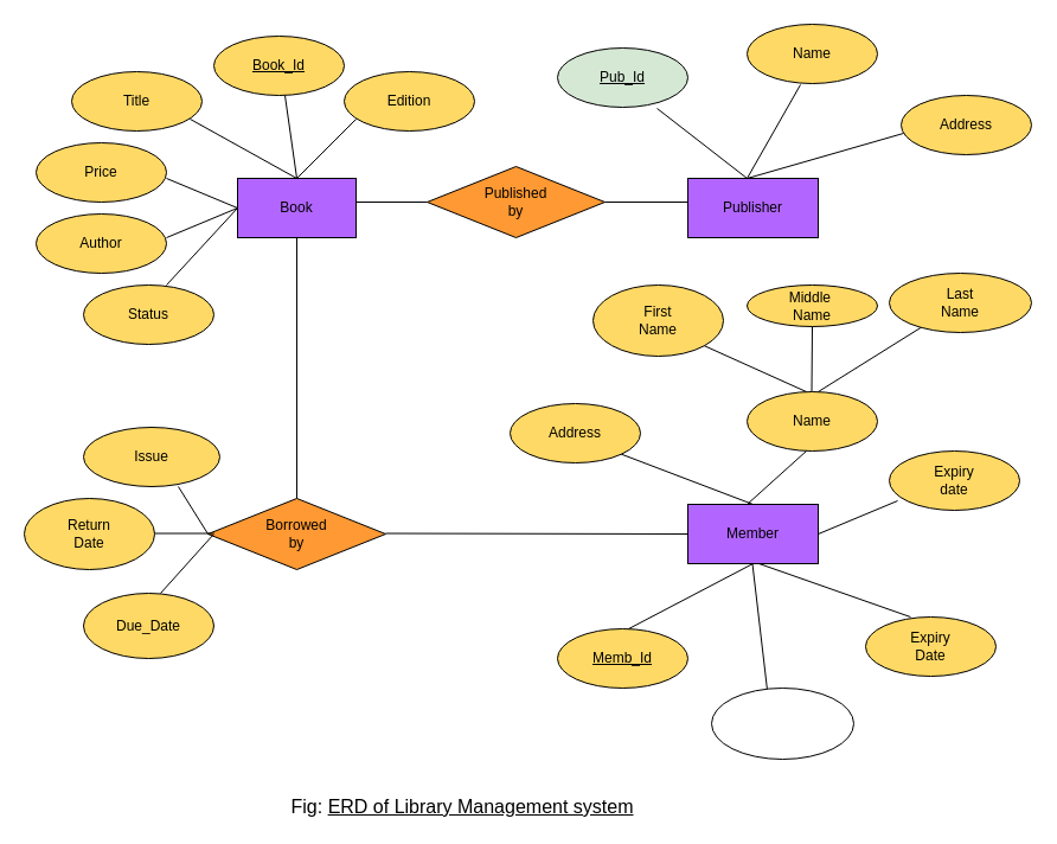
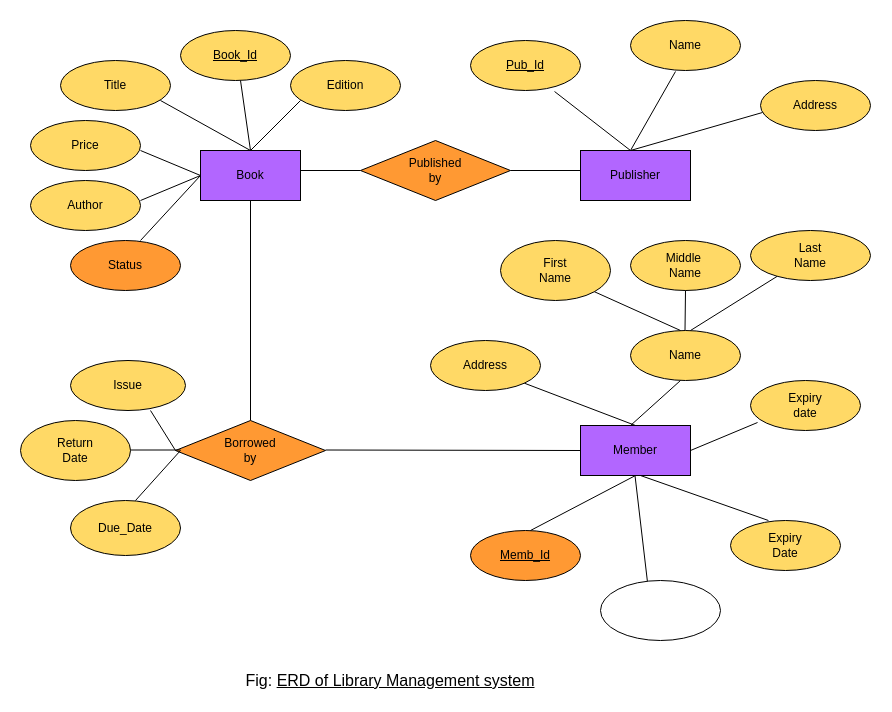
- <mxCell id="10" value="&lt;u&gt;Pub_Id&lt;/u&gt;" style="ellipse;whiteSpace=wrap;html=1;fillColor=#d5e8d4;" parent="1" vertex="1"><mxGeometry x="470" y="40" width="110" height="50" as="geometry" /></mxCell>
+ <mxCell id="10" value="&lt;u&gt;Pub_Id&lt;/u&gt;" style="ellipse;whiteSpace=wrap;html=1;fillColor=#FFD966;" parent="1" vertex="1"><mxGeometry x="470" y="40" width="110" height="50" as="geometry" /></mxCell>
- <mxCell id="21" value="Middle&amp;nbsp;&lt;br&gt;Name" style="ellipse;whiteSpace=wrap;html=1;fillColor=#FFD966;" parent="1" vertex="1"><mxGeometry x="630" y="240" width="110" height="35" as="geometry" /></mxCell>
+ <mxCell id="21" value="Middle&amp;nbsp;&lt;br&gt;Name" style="ellipse;whiteSpace=wrap;html=1;fillColor=#FFD966;" parent="1" vertex="1"><mxGeometry x="630" y="240" width="110" height="50" as="geometry" /></mxCell>
- <mxCell id="8" value="Status" style="ellipse;whiteSpace=wrap;html=1;fillColor=#FFD966;" parent="1" vertex="1"><mxGeometry x="70" y="240" width="110" height="50" as="geometry" /></mxCell>
+ <mxCell id="8" value="Status" style="ellipse;whiteSpace=wrap;html=1;fillColor=#ff9933;" parent="1" vertex="1"><mxGeometry x="70" y="240" width="110" height="50" as="geometry" /></mxCell>
- <mxCell id="24" value="&lt;u&gt;Memb_Id&lt;/u&gt;" style="ellipse;whiteSpace=wrap;html=1;fillColor=#FFD966;" parent="1" vertex="1"><mxGeometry x="470" y="530" width="110" height="50" as="geometry" /></mxCell>
+ <mxCell id="24" value="&lt;u&gt;Memb_Id&lt;/u&gt;" style="ellipse;whiteSpace=wrap;html=1;fillColor=#ff9933;" parent="1" vertex="1"><mxGeometry x="470" y="530" width="110" height="50" as="geometry" /></mxCell>
